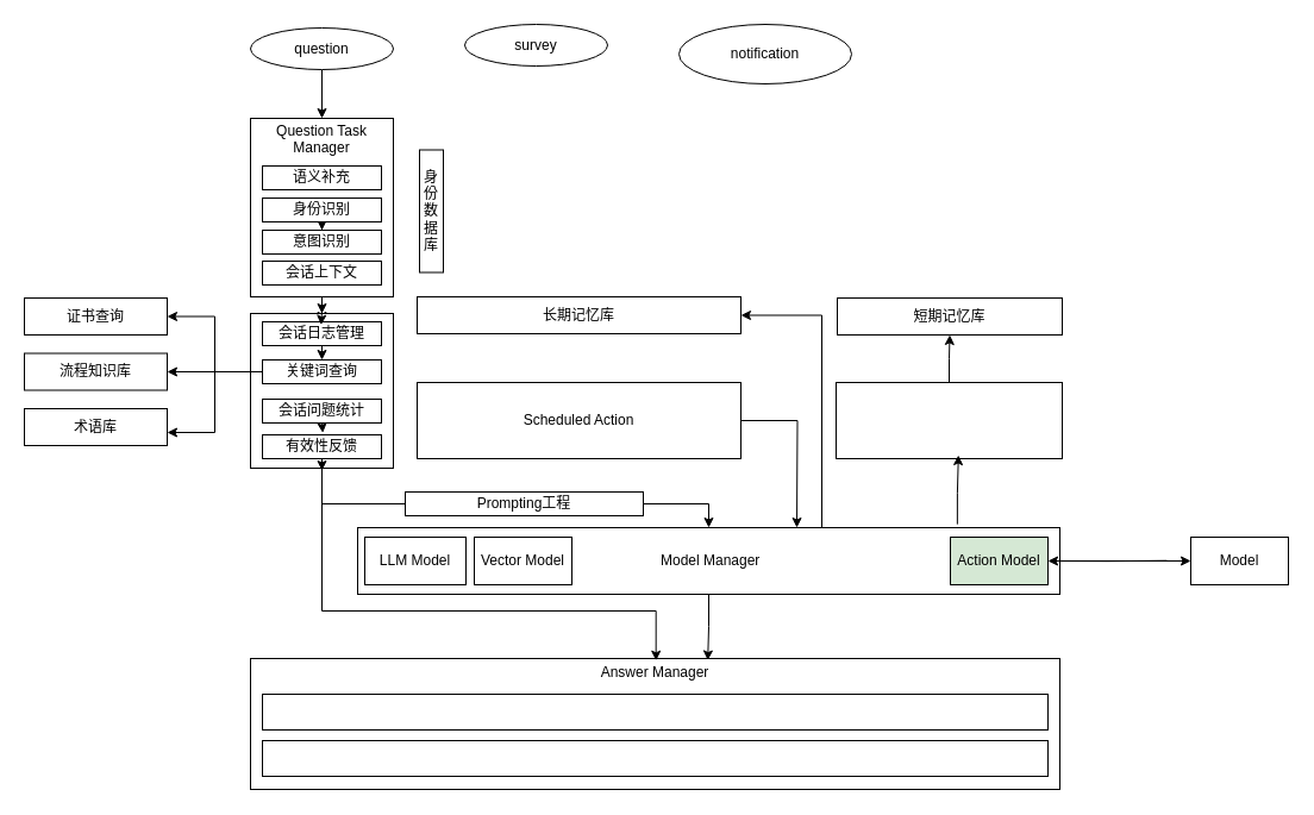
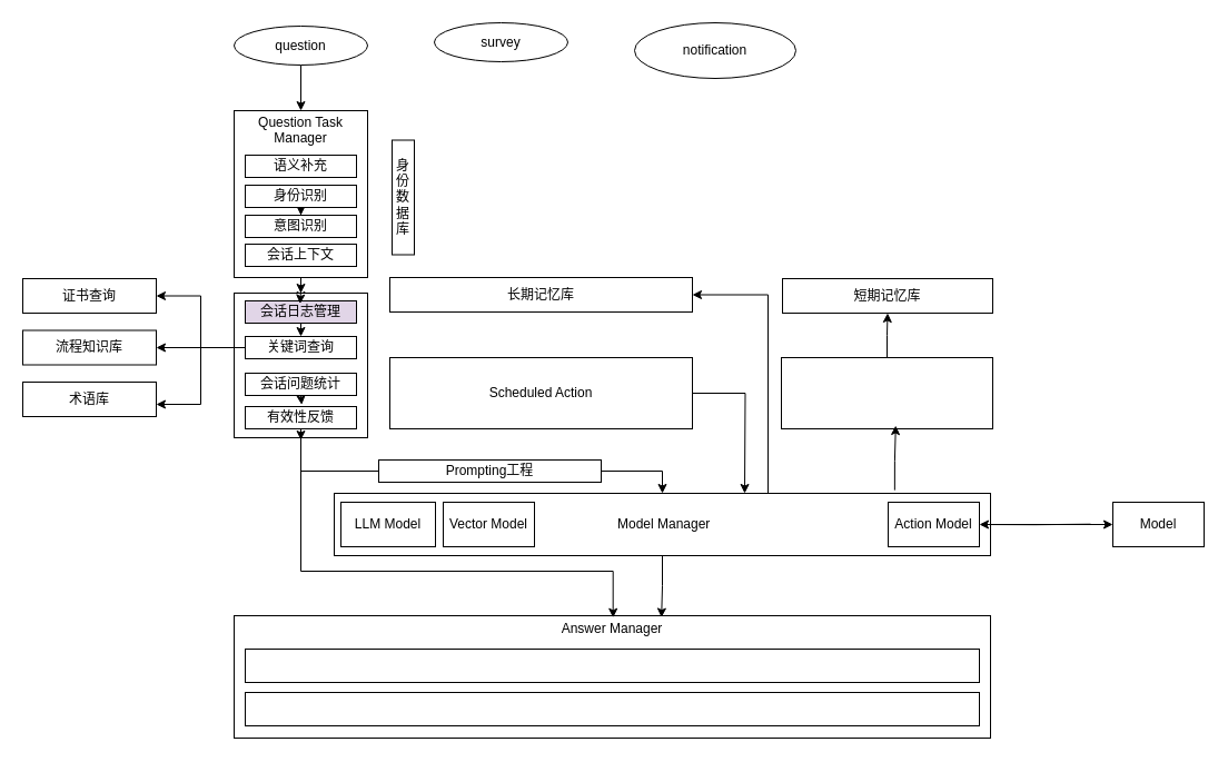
- <mxCell id="18" value="会话日志管理" style="rounded=0;whiteSpace=wrap;html=1;" vertex="1" parent="1"><mxGeometry x="220" y="270" width="100" height="20" as="geometry" /></mxCell>
+ <mxCell id="18" value="会话日志管理" style="rounded=0;whiteSpace=wrap;html=1;fillColor=#e1d5e7;" vertex="1" parent="1"><mxGeometry x="220" y="270" width="100" height="20" as="geometry" /></mxCell>
- <mxCell id="48" value="Action Model" style="rounded=0;whiteSpace=wrap;html=1;fillColor=#d5e8d4;" vertex="1" parent="1"><mxGeometry x="798" y="451" width="82" height="40" as="geometry" /></mxCell>
+ <mxCell id="48" value="Action Model" style="rounded=0;whiteSpace=wrap;html=1;" vertex="1" parent="1"><mxGeometry x="798" y="451" width="82" height="40" as="geometry" /></mxCell>
